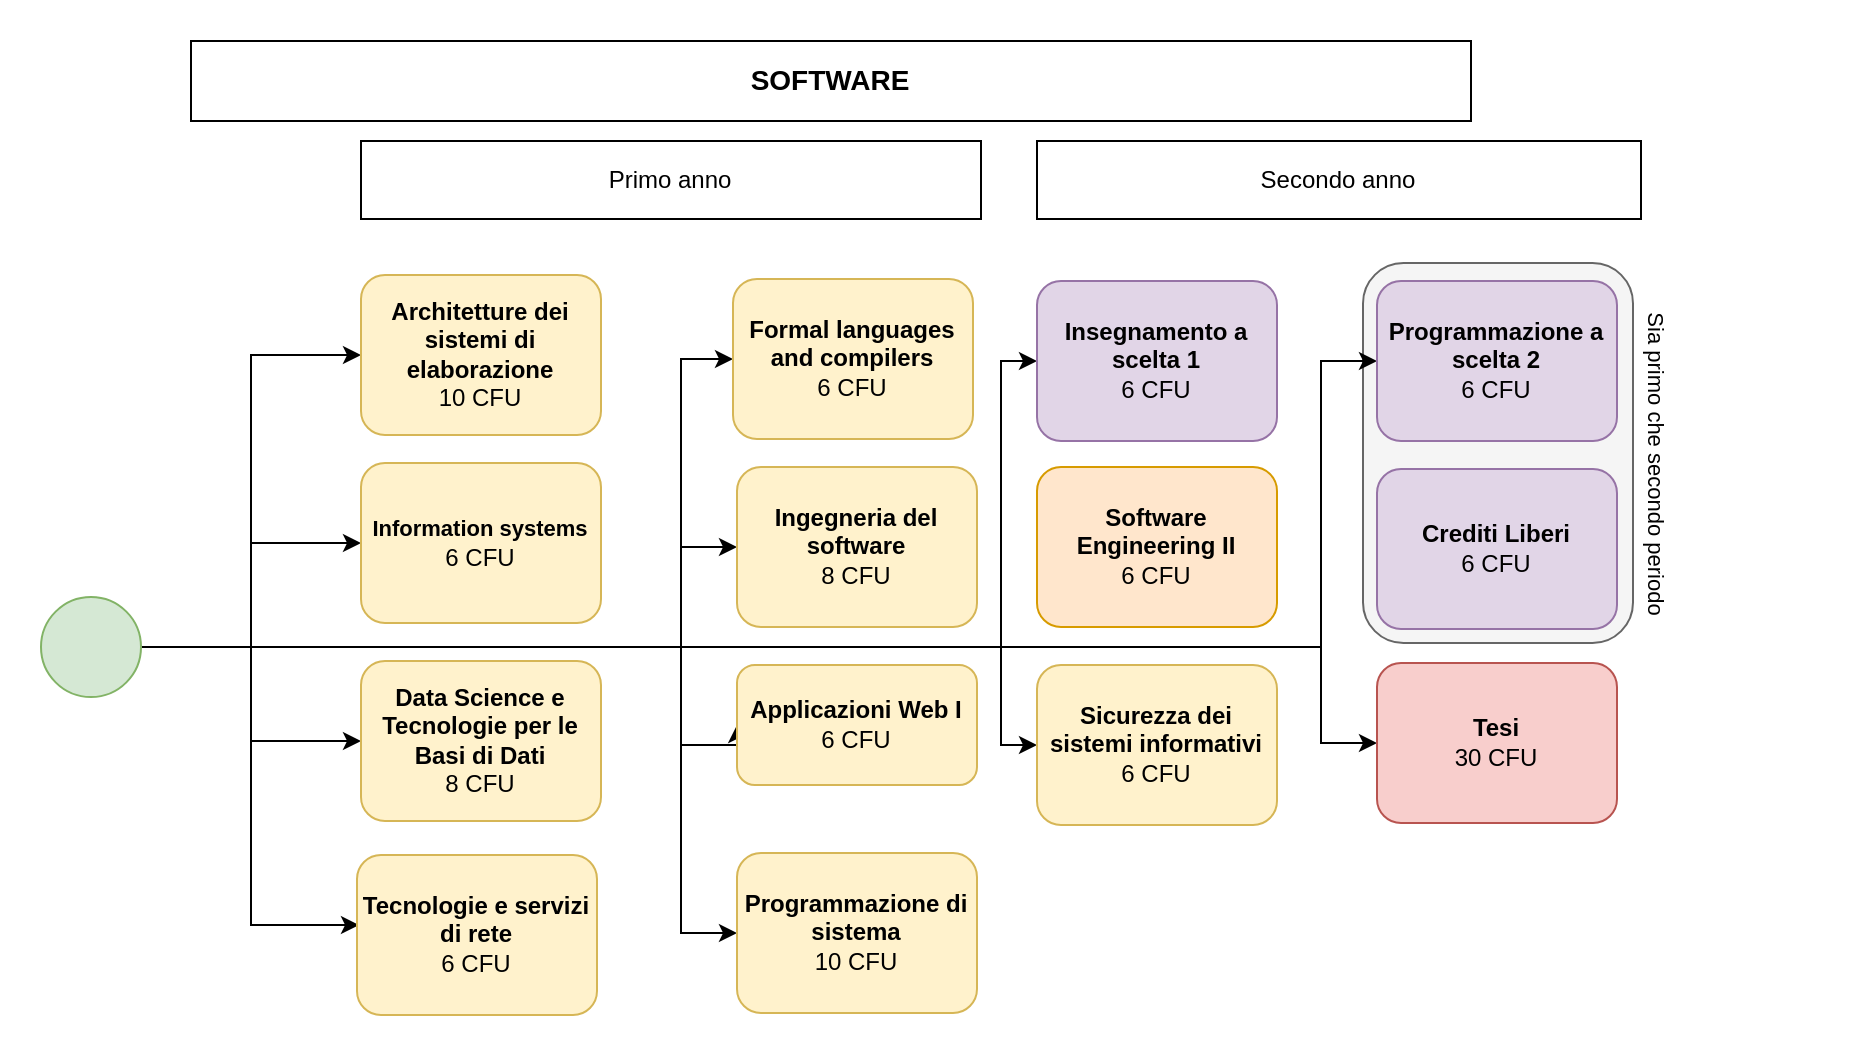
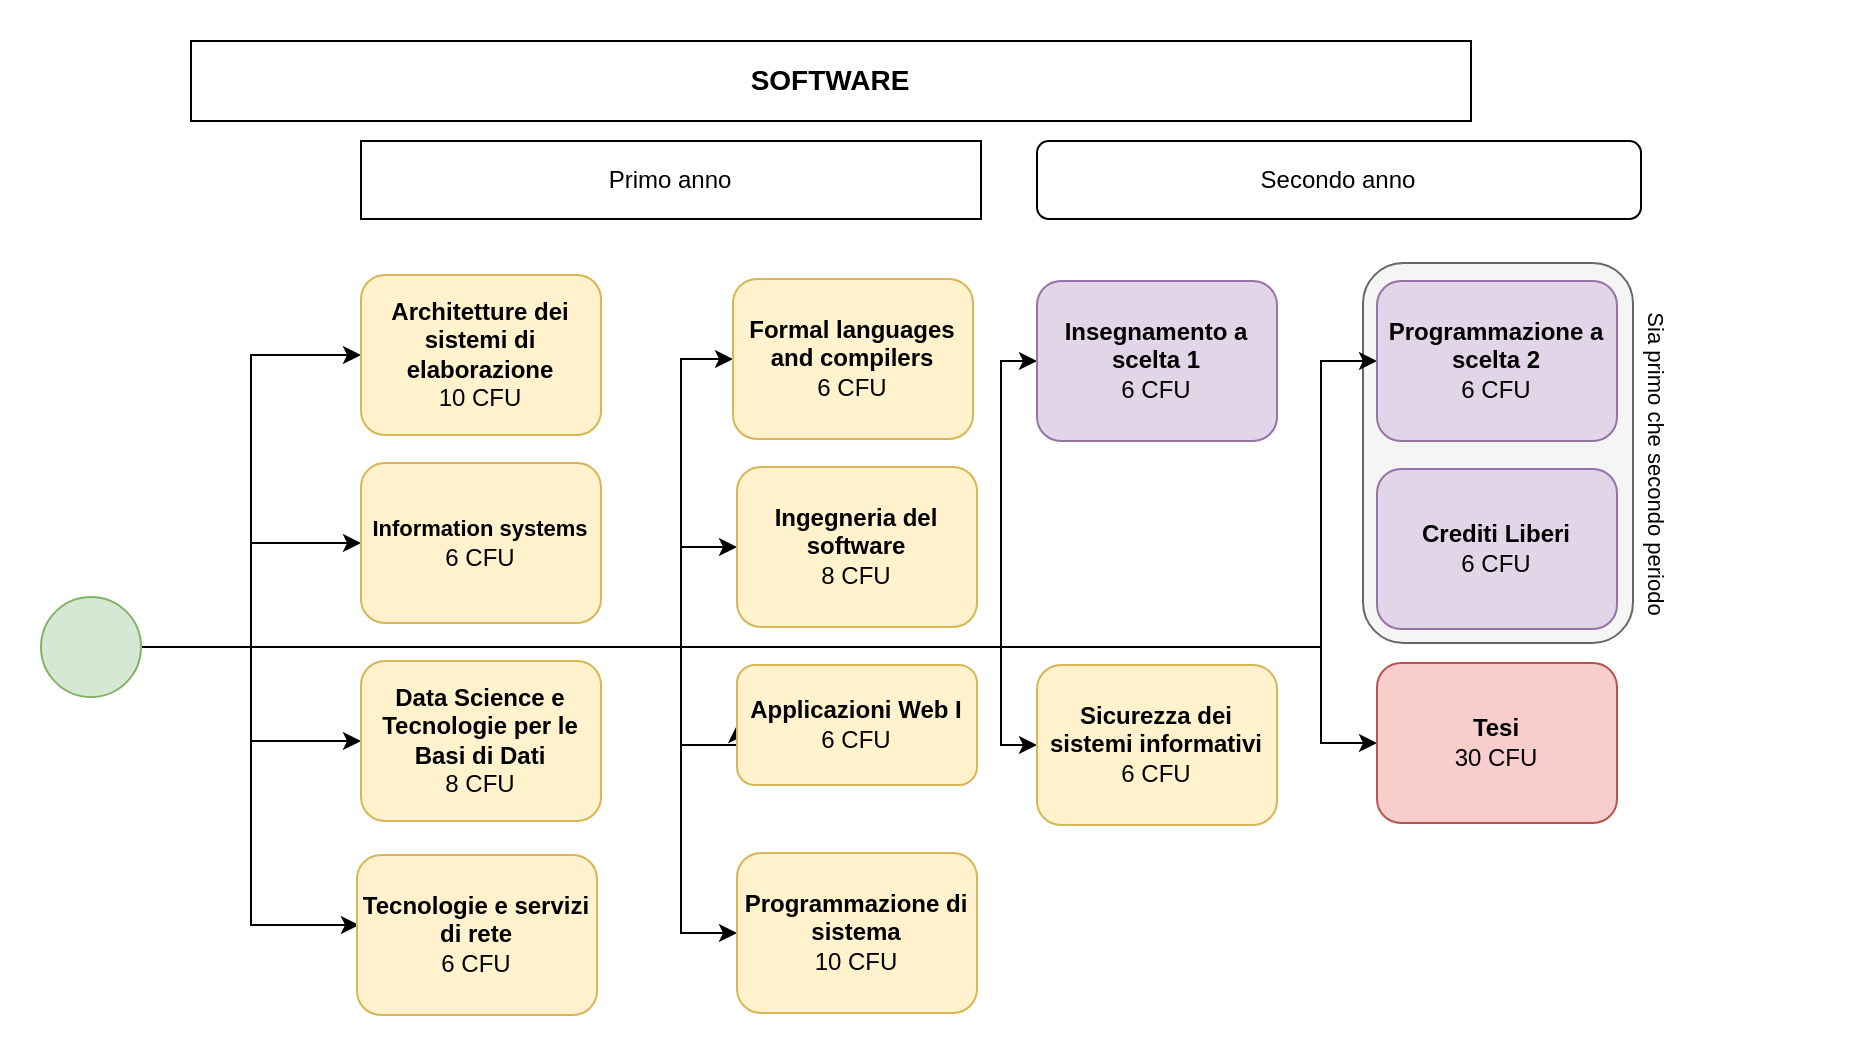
- <mxCell id="27" value="Secondo anno" style="rounded=0;whiteSpace=wrap;html=1;" vertex="1" parent="1"><mxGeometry x="518" y="70" width="302" height="39" as="geometry" /></mxCell>
+ <mxCell id="27" value="Secondo anno" style="whiteSpace=wrap;html=1;rounded=1;" vertex="1" parent="1"><mxGeometry x="518" y="70" width="302" height="39" as="geometry" /></mxCell>
- <mxCell id="23" value="&lt;b&gt;Software Engineering II&lt;br&gt;&lt;/b&gt;6 CFU" style="shape=ext;rounded=1;html=1;whiteSpace=wrap;strokeColor=#d79b00;fillColor=#ffe6cc;shadow=0;" vertex="1" parent="1"><mxGeometry x="518" y="233" width="120" height="80" as="geometry" /></mxCell>
